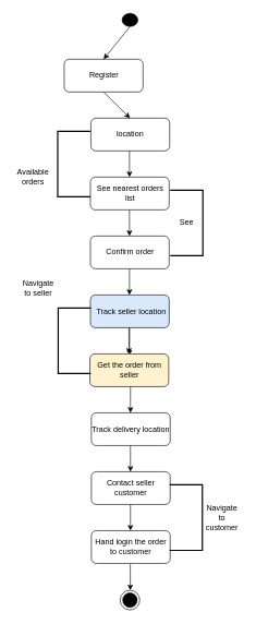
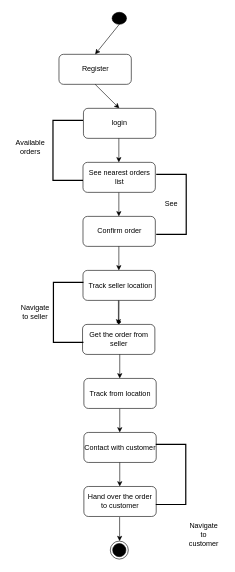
- <mxCell id="6" value="location" style="rounded=1;whiteSpace=wrap;html=1;" parent="1" vertex="1"><mxGeometry x="138.25" y="180" width="120.5" height="50" as="geometry" /></mxCell>
+ <mxCell id="6" value="login" style="rounded=1;whiteSpace=wrap;html=1;" parent="1" vertex="1"><mxGeometry x="138.25" y="180" width="120.5" height="50" as="geometry" /></mxCell>
- <mxCell id="25" value="Available orders" style="text;strokeColor=none;align=center;fillColor=none;html=1;verticalAlign=middle;whiteSpace=wrap;rounded=0;" parent="1" vertex="1"><mxGeometry x="20" y="255" width="60" height="30" as="geometry" /></mxCell>
+ <mxCell id="25" value="Available orders" style="text;strokeColor=none;align=center;fillColor=none;html=1;verticalAlign=middle;whiteSpace=wrap;rounded=0;" parent="1" vertex="1"><mxGeometry x="20" y="230" width="60" height="30" as="geometry" /></mxCell>
- <mxCell id="29" value="Navigate to seller" style="text;strokeColor=none;align=center;fillColor=none;html=1;verticalAlign=middle;whiteSpace=wrap;rounded=0;" parent="1" vertex="1"><mxGeometry x="28.25" y="425" width="60" height="30" as="geometry" /></mxCell>
+ <mxCell id="29" value="Navigate to seller" style="text;strokeColor=none;align=center;fillColor=none;html=1;verticalAlign=middle;whiteSpace=wrap;rounded=0;" parent="1" vertex="1"><mxGeometry x="28.25" y="505" width="60" height="30" as="geometry" /></mxCell>
- <mxCell id="13" value="&lt;span style=&quot;color: rgb(0, 0, 0);&quot;&gt;&amp;nbsp;Track seller location&lt;/span&gt;" style="rounded=1;whiteSpace=wrap;html=1;fillColor=#dae8fc;" parent="1" vertex="1"><mxGeometry x="137.5" y="450" width="120.5" height="50" as="geometry" /></mxCell>
+ <mxCell id="13" value="&lt;span style=&quot;color: rgb(0, 0, 0);&quot;&gt;&amp;nbsp;Track seller location&lt;/span&gt;" style="rounded=1;whiteSpace=wrap;html=1;" parent="1" vertex="1"><mxGeometry x="137.5" y="450" width="120.5" height="50" as="geometry" /></mxCell>
- <mxCell id="15" value="Get the order from seller" style="rounded=1;whiteSpace=wrap;html=1;fillColor=#fff2cc;" parent="1" vertex="1"><mxGeometry x="136.75" y="540" width="120.5" height="50" as="geometry" /></mxCell>
+ <mxCell id="15" value="Get the order from seller" style="rounded=1;whiteSpace=wrap;html=1;" parent="1" vertex="1"><mxGeometry x="136.75" y="540" width="120.5" height="50" as="geometry" /></mxCell>
- <mxCell id="18" value="Track delivery location" style="rounded=1;whiteSpace=wrap;html=1;" parent="1" vertex="1"><mxGeometry x="139" y="630" width="120.5" height="50" as="geometry" /></mxCell>
+ <mxCell id="18" value="Track from location" style="rounded=1;whiteSpace=wrap;html=1;" parent="1" vertex="1"><mxGeometry x="139" y="630" width="120.5" height="50" as="geometry" /></mxCell>
- <mxCell id="19" value="Contact seller customer" style="rounded=1;whiteSpace=wrap;html=1;" parent="1" vertex="1"><mxGeometry x="139" y="720" width="120.5" height="50" as="geometry" /></mxCell>
+ <mxCell id="19" value="Contact with customer" style="rounded=1;whiteSpace=wrap;html=1;" parent="1" vertex="1"><mxGeometry x="139" y="720" width="120.5" height="50" as="geometry" /></mxCell>
- <mxCell id="31" value="Navigate to customer" style="text;strokeColor=none;align=center;fillColor=none;html=1;verticalAlign=middle;whiteSpace=wrap;rounded=0;" parent="1" vertex="1"><mxGeometry x="308.75" y="775" width="60" height="30" as="geometry" /></mxCell>
+ <mxCell id="31" value="Navigate to customer" style="text;strokeColor=none;align=center;fillColor=none;html=1;verticalAlign=middle;whiteSpace=wrap;rounded=0;" parent="1" vertex="1"><mxGeometry x="308.75" y="875" width="60" height="30" as="geometry" /></mxCell>
- <mxCell id="21" value="Hand login the order to customer" style="rounded=1;whiteSpace=wrap;html=1;" parent="1" vertex="1"><mxGeometry x="139" y="810" width="120.5" height="50" as="geometry" /></mxCell>
+ <mxCell id="21" value="Hand over the order to customer" style="rounded=1;whiteSpace=wrap;html=1;" parent="1" vertex="1"><mxGeometry x="139" y="810" width="120.5" height="50" as="geometry" /></mxCell>
